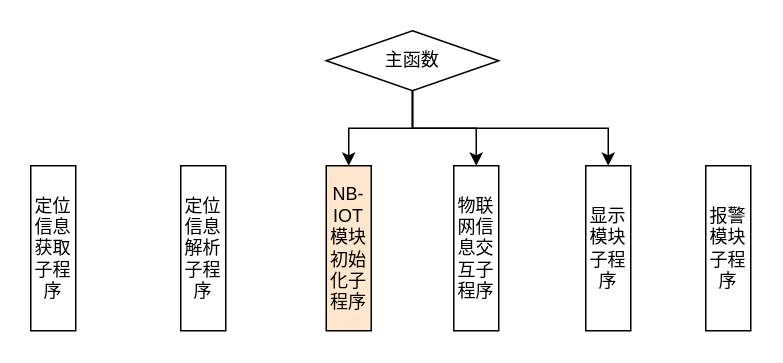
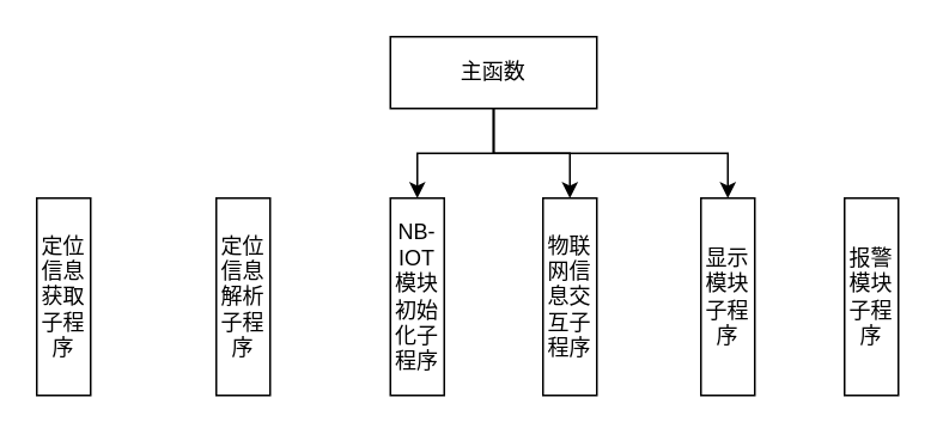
- <mxCell id="5" value="主函数" style="rhombus;whiteSpace=wrap;html=1;" vertex="1" parent="1"><mxGeometry x="217" y="20" width="115" height="40" as="geometry" /></mxCell>
+ <mxCell id="5" value="主函数" style="rounded=0;whiteSpace=wrap;html=1;" vertex="1" parent="1"><mxGeometry x="217" y="20" width="115" height="40" as="geometry" /></mxCell>
- <mxCell id="8" value="NB-IOT模块初始化子程序" style="rounded=0;whiteSpace=wrap;html=1;fillColor=#ffe6cc;" vertex="1" parent="1"><mxGeometry x="217" y="110" width="30" height="110" as="geometry" /></mxCell>
+ <mxCell id="8" value="NB-IOT模块初始化子程序" style="rounded=0;whiteSpace=wrap;html=1;" vertex="1" parent="1"><mxGeometry x="217" y="110" width="30" height="110" as="geometry" /></mxCell>
